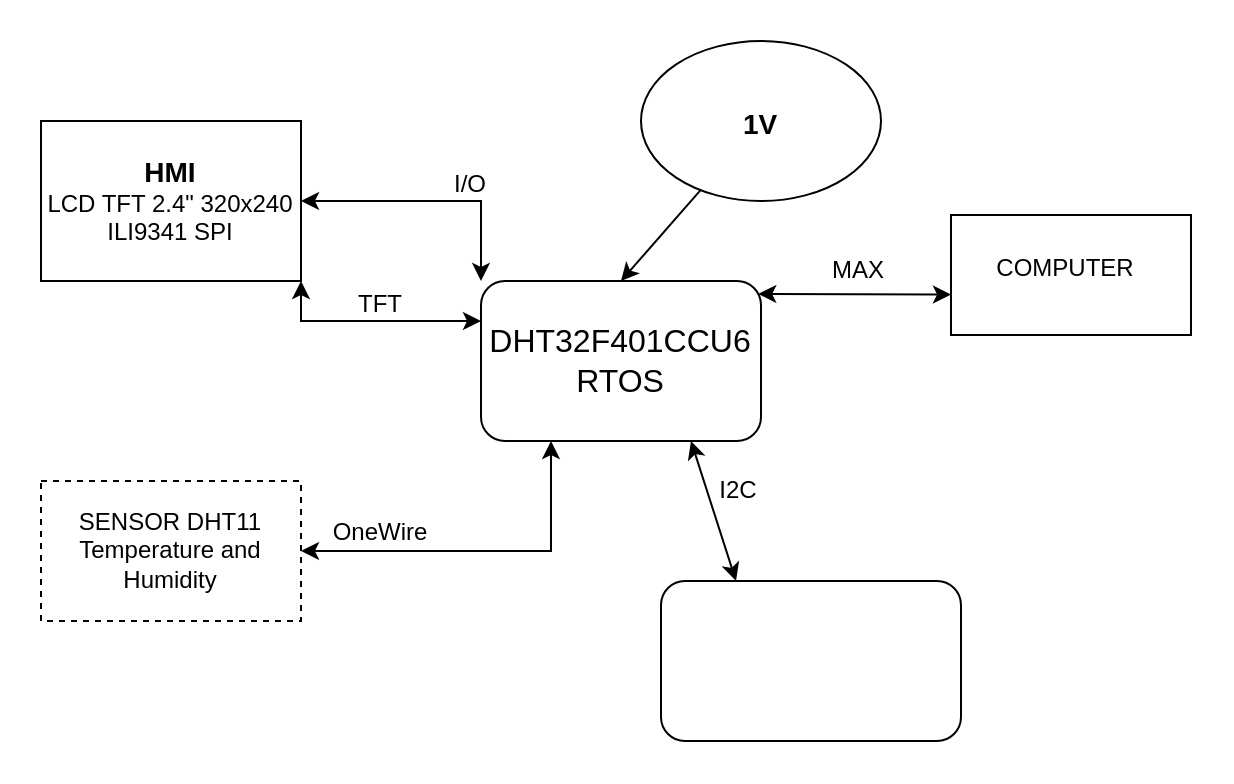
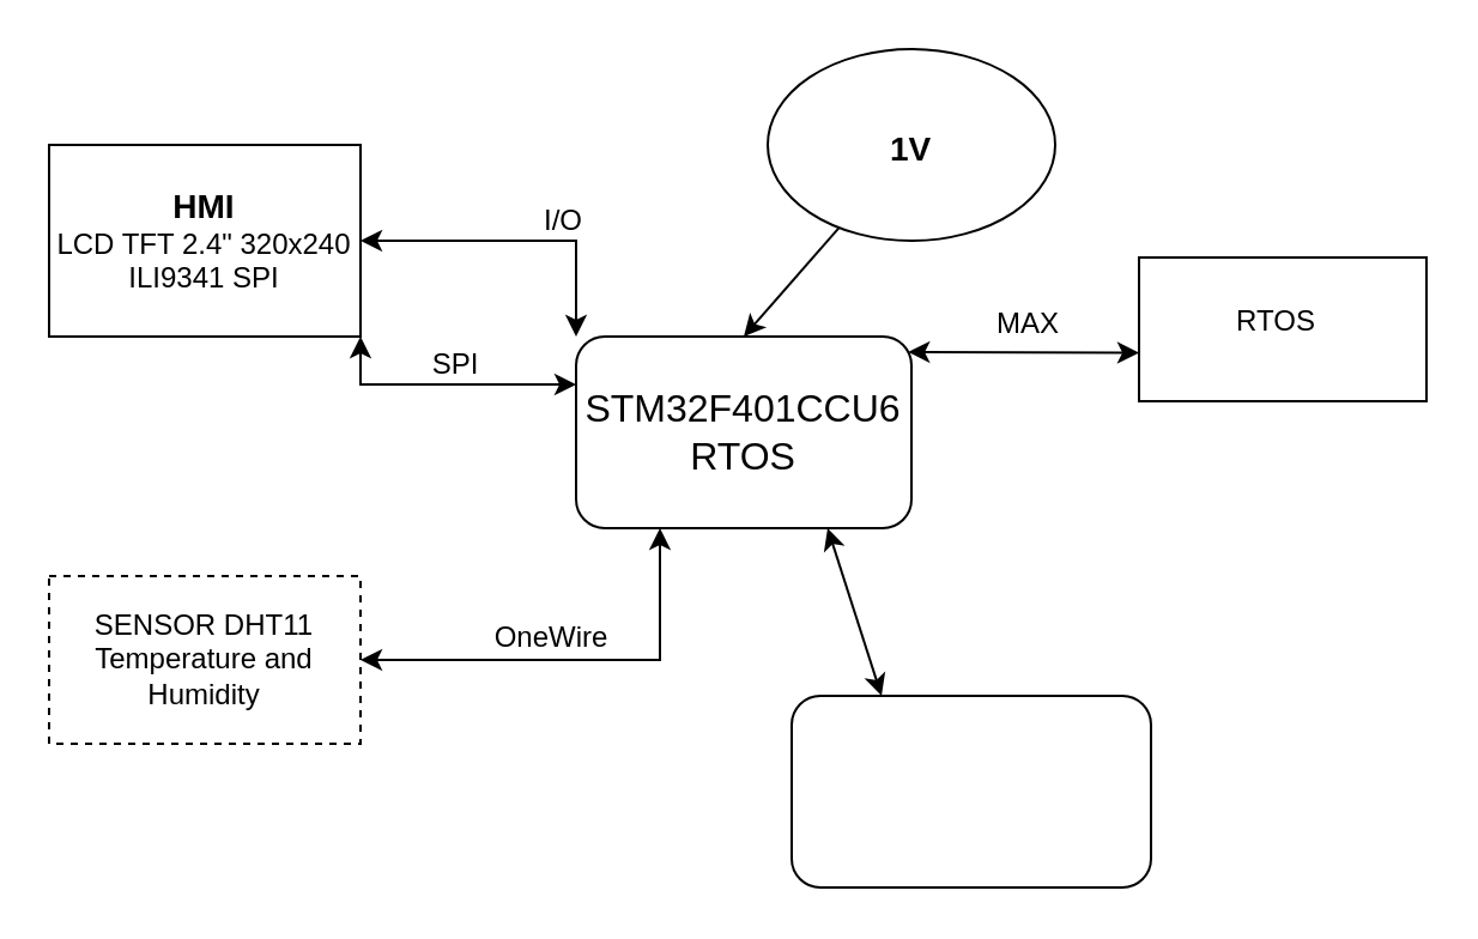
- <mxCell id="16" value="COMPUTER" style="text;html=1;strokeColor=none;fillColor=none;align=center;verticalAlign=middle;whiteSpace=wrap;rounded=0;" vertex="1" parent="1"><mxGeometry x="475" y="107" width="115" height="53" as="geometry" /></mxCell>
+ <mxCell id="16" value="RTOS" style="text;html=1;strokeColor=none;fillColor=none;align=center;verticalAlign=middle;whiteSpace=wrap;rounded=0;" vertex="1" parent="1"><mxGeometry x="475" y="107" width="115" height="53" as="geometry" /></mxCell>
- <mxCell id="8" value="TFT" style="text;html=1;strokeColor=none;fillColor=none;align=center;verticalAlign=middle;whiteSpace=wrap;rounded=0;" vertex="1" parent="1"><mxGeometry x="160" y="137" width="60" height="30" as="geometry" /></mxCell>
+ <mxCell id="8" value="SPI" style="text;html=1;strokeColor=none;fillColor=none;align=center;verticalAlign=middle;whiteSpace=wrap;rounded=0;" vertex="1" parent="1"><mxGeometry x="160" y="137" width="60" height="30" as="geometry" /></mxCell>
- <mxCell id="3" value="&lt;font style=&quot;font-size: 16px;&quot;&gt;DHT32F401CCU6&lt;br&gt;RTOS&lt;/font&gt;" style="text;html=1;strokeColor=none;fillColor=none;align=center;verticalAlign=middle;whiteSpace=wrap;rounded=0;" vertex="1" parent="1"><mxGeometry x="250" y="150" width="120" height="60" as="geometry" /></mxCell>
+ <mxCell id="3" value="&lt;font style=&quot;font-size: 16px;&quot;&gt;STM32F401CCU6&lt;br&gt;RTOS&lt;/font&gt;" style="text;html=1;strokeColor=none;fillColor=none;align=center;verticalAlign=middle;whiteSpace=wrap;rounded=0;" vertex="1" parent="1"><mxGeometry x="250" y="150" width="120" height="60" as="geometry" /></mxCell>
- <mxCell id="14" value="I2C" style="text;html=1;strokeColor=none;fillColor=none;align=center;verticalAlign=middle;whiteSpace=wrap;rounded=0;" vertex="1" parent="1"><mxGeometry x="339" y="230" width="60" height="30" as="geometry" /></mxCell>
- <mxCell id="11" value="OneWire" style="text;html=1;strokeColor=none;fillColor=none;align=center;verticalAlign=middle;whiteSpace=wrap;rounded=0;" vertex="1" parent="1"><mxGeometry x="160" y="251" width="60" height="30" as="geometry" /></mxCell>
+ <mxCell id="11" value="OneWire" style="text;html=1;strokeColor=none;fillColor=none;align=center;verticalAlign=middle;whiteSpace=wrap;rounded=0;" vertex="1" parent="1"><mxGeometry x="200" y="251" width="60" height="30" as="geometry" /></mxCell>
